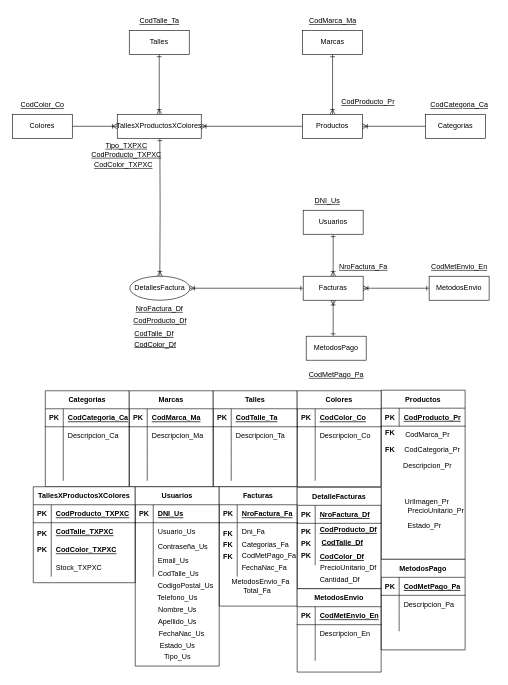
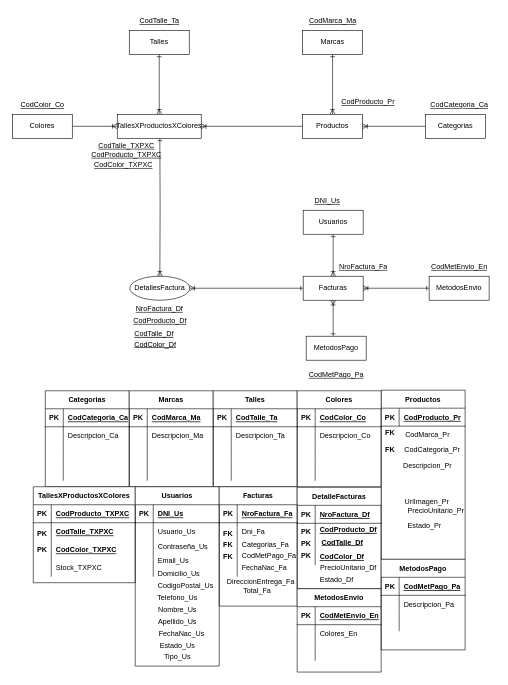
- <mxCell id="25" value="Tipo_TXPXC&lt;br&gt;CodProducto_TXPXC" style="text;html=1;align=center;verticalAlign=middle;resizable=0;points=[];autosize=1;strokeColor=none;fillColor=none;fontStyle=4" parent="1" vertex="1"><mxGeometry x="140" y="230" width="140" height="40" as="geometry" /></mxCell>
+ <mxCell id="25" value="CodTalle_TXPXC&lt;br&gt;CodProducto_TXPXC" style="text;html=1;align=center;verticalAlign=middle;resizable=0;points=[];autosize=1;strokeColor=none;fillColor=none;fontStyle=4" parent="1" vertex="1"><mxGeometry x="140" y="230" width="140" height="40" as="geometry" /></mxCell>
- <mxCell id="113" value="CodTalle_Us" style="shape=partialRectangle;connectable=0;fillColor=none;top=0;left=0;bottom=0;right=0;align=left;spacingLeft=6;overflow=hidden;" parent="1" vertex="1"><mxGeometry x="255" y="941" width="110" height="30" as="geometry"><mxRectangle width="110" height="30" as="alternateBounds" /></mxGeometry></mxCell>
+ <mxCell id="113" value="Domicilio_Us" style="shape=partialRectangle;connectable=0;fillColor=none;top=0;left=0;bottom=0;right=0;align=left;spacingLeft=6;overflow=hidden;" parent="1" vertex="1"><mxGeometry x="255" y="941" width="110" height="30" as="geometry"><mxRectangle width="110" height="30" as="alternateBounds" /></mxGeometry></mxCell>
- <mxCell id="161" value="Cantidad_Df" style="shape=partialRectangle;connectable=0;fillColor=none;top=0;left=0;bottom=0;right=0;align=left;spacingLeft=6;overflow=hidden;" parent="1" vertex="1"><mxGeometry x="525" y="951" width="110" height="30" as="geometry"><mxRectangle width="110" height="30" as="alternateBounds" /></mxGeometry></mxCell>
+ <mxCell id="161" value="Estado_Df" style="shape=partialRectangle;connectable=0;fillColor=none;top=0;left=0;bottom=0;right=0;align=left;spacingLeft=6;overflow=hidden;" parent="1" vertex="1"><mxGeometry x="525" y="951" width="110" height="30" as="geometry"><mxRectangle width="110" height="30" as="alternateBounds" /></mxGeometry></mxCell>
- <mxCell id="182" value="MetodosEnvio_Fa" style="text;html=1;align=center;verticalAlign=middle;resizable=0;points=[];autosize=1;strokeColor=none;fillColor=none;" parent="1" vertex="1"><mxGeometry x="364" y="954" width="140" height="30" as="geometry" /></mxCell>
+ <mxCell id="182" value="DireccionEntrega_Fa" style="text;html=1;align=center;verticalAlign=middle;resizable=0;points=[];autosize=1;strokeColor=none;fillColor=none;" parent="1" vertex="1"><mxGeometry x="364" y="954" width="140" height="30" as="geometry" /></mxCell>
- <mxCell id="168" value="Descripcion_En" style="shape=partialRectangle;connectable=0;fillColor=none;top=0;left=0;bottom=0;right=0;align=left;spacingLeft=6;overflow=hidden;" parent="166" vertex="1"><mxGeometry x="30" width="110" height="30" as="geometry"><mxRectangle width="110" height="30" as="alternateBounds" /></mxGeometry></mxCell>
+ <mxCell id="168" value="Colores_En" style="shape=partialRectangle;connectable=0;fillColor=none;top=0;left=0;bottom=0;right=0;align=left;spacingLeft=6;overflow=hidden;" parent="166" vertex="1"><mxGeometry x="30" width="110" height="30" as="geometry"><mxRectangle width="110" height="30" as="alternateBounds" /></mxGeometry></mxCell>
